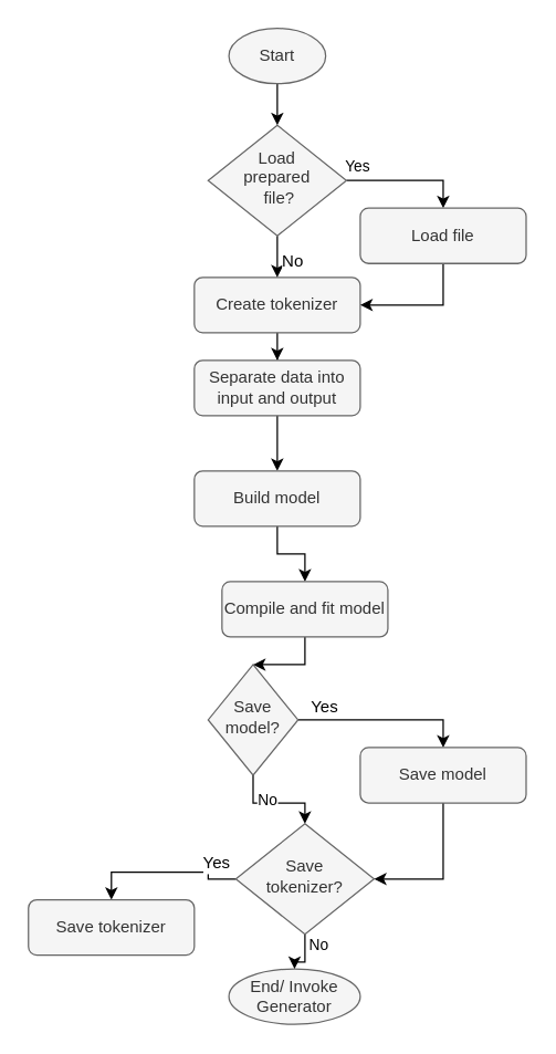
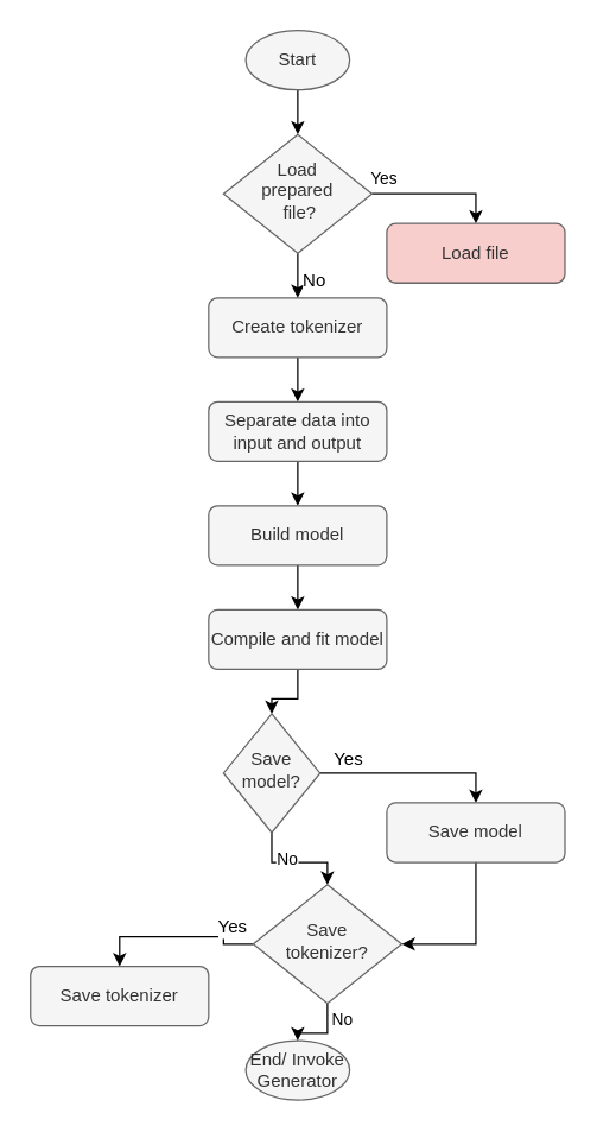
- <mxCell id="26" value="Load file" style="rounded=1;whiteSpace=wrap;html=1;fontSize=12;glass=0;strokeWidth=1;shadow=0;fillColor=#f5f5f5;strokeColor=#666666;fontColor=#333333;" parent="1" vertex="1"><mxGeometry x="260" y="150" width="120" height="40" as="geometry" /></mxCell>
+ <mxCell id="26" value="Load file" style="rounded=1;whiteSpace=wrap;html=1;fontSize=12;glass=0;strokeWidth=1;shadow=0;fillColor=#f8cecc;strokeColor=#666666;fontColor=#333333;" parent="1" vertex="1"><mxGeometry x="260" y="150" width="120" height="40" as="geometry" /></mxCell>
- <mxCell id="25" style="edgeStyle=orthogonalEdgeStyle;rounded=0;orthogonalLoop=1;jettySize=auto;html=1;entryX=1;entryY=0.5;entryDx=0;entryDy=0;" parent="1" source="26" target="3" edge="1"><mxGeometry relative="1" as="geometry" /></mxCell>
- <mxCell id="5" value="Separate data into input and output" style="rounded=1;whiteSpace=wrap;html=1;fontSize=12;glass=0;strokeWidth=1;shadow=0;fillColor=#f5f5f5;strokeColor=#666666;fontColor=#333333;" parent="1" vertex="1"><mxGeometry x="140" y="260" width="120" height="40" as="geometry" /></mxCell>
+ <mxCell id="5" value="Separate data into input and output" style="rounded=1;whiteSpace=wrap;html=1;fontSize=12;glass=0;strokeWidth=1;shadow=0;fillColor=#f5f5f5;strokeColor=#666666;fontColor=#333333;" parent="1" vertex="1"><mxGeometry x="140" y="270" width="120" height="40" as="geometry" /></mxCell>
- <mxCell id="9" value="Compile and fit model" style="rounded=1;whiteSpace=wrap;html=1;fontSize=12;glass=0;strokeWidth=1;shadow=0;fillColor=#f5f5f5;strokeColor=#666666;fontColor=#333333;" parent="1" vertex="1"><mxGeometry x="160" y="420" width="120" height="40" as="geometry" /></mxCell>
+ <mxCell id="9" value="Compile and fit model" style="rounded=1;whiteSpace=wrap;html=1;fontSize=12;glass=0;strokeWidth=1;shadow=0;fillColor=#f5f5f5;strokeColor=#666666;fontColor=#333333;" parent="1" vertex="1"><mxGeometry x="140" y="410" width="120" height="40" as="geometry" /></mxCell>
- <mxCell id="16" value="End/ Invoke Generator" style="ellipse;whiteSpace=wrap;html=1;fillColor=#f5f5f5;strokeColor=#666666;fontColor=#333333;" parent="1" vertex="1"><mxGeometry x="165" y="700" width="95" height="40" as="geometry" /></mxCell>
+ <mxCell id="16" value="End/ Invoke Generator" style="ellipse;whiteSpace=wrap;html=1;fillColor=#f5f5f5;strokeColor=#666666;fontColor=#333333;" parent="1" vertex="1"><mxGeometry x="165" y="700" width="70" height="40" as="geometry" /></mxCell>
